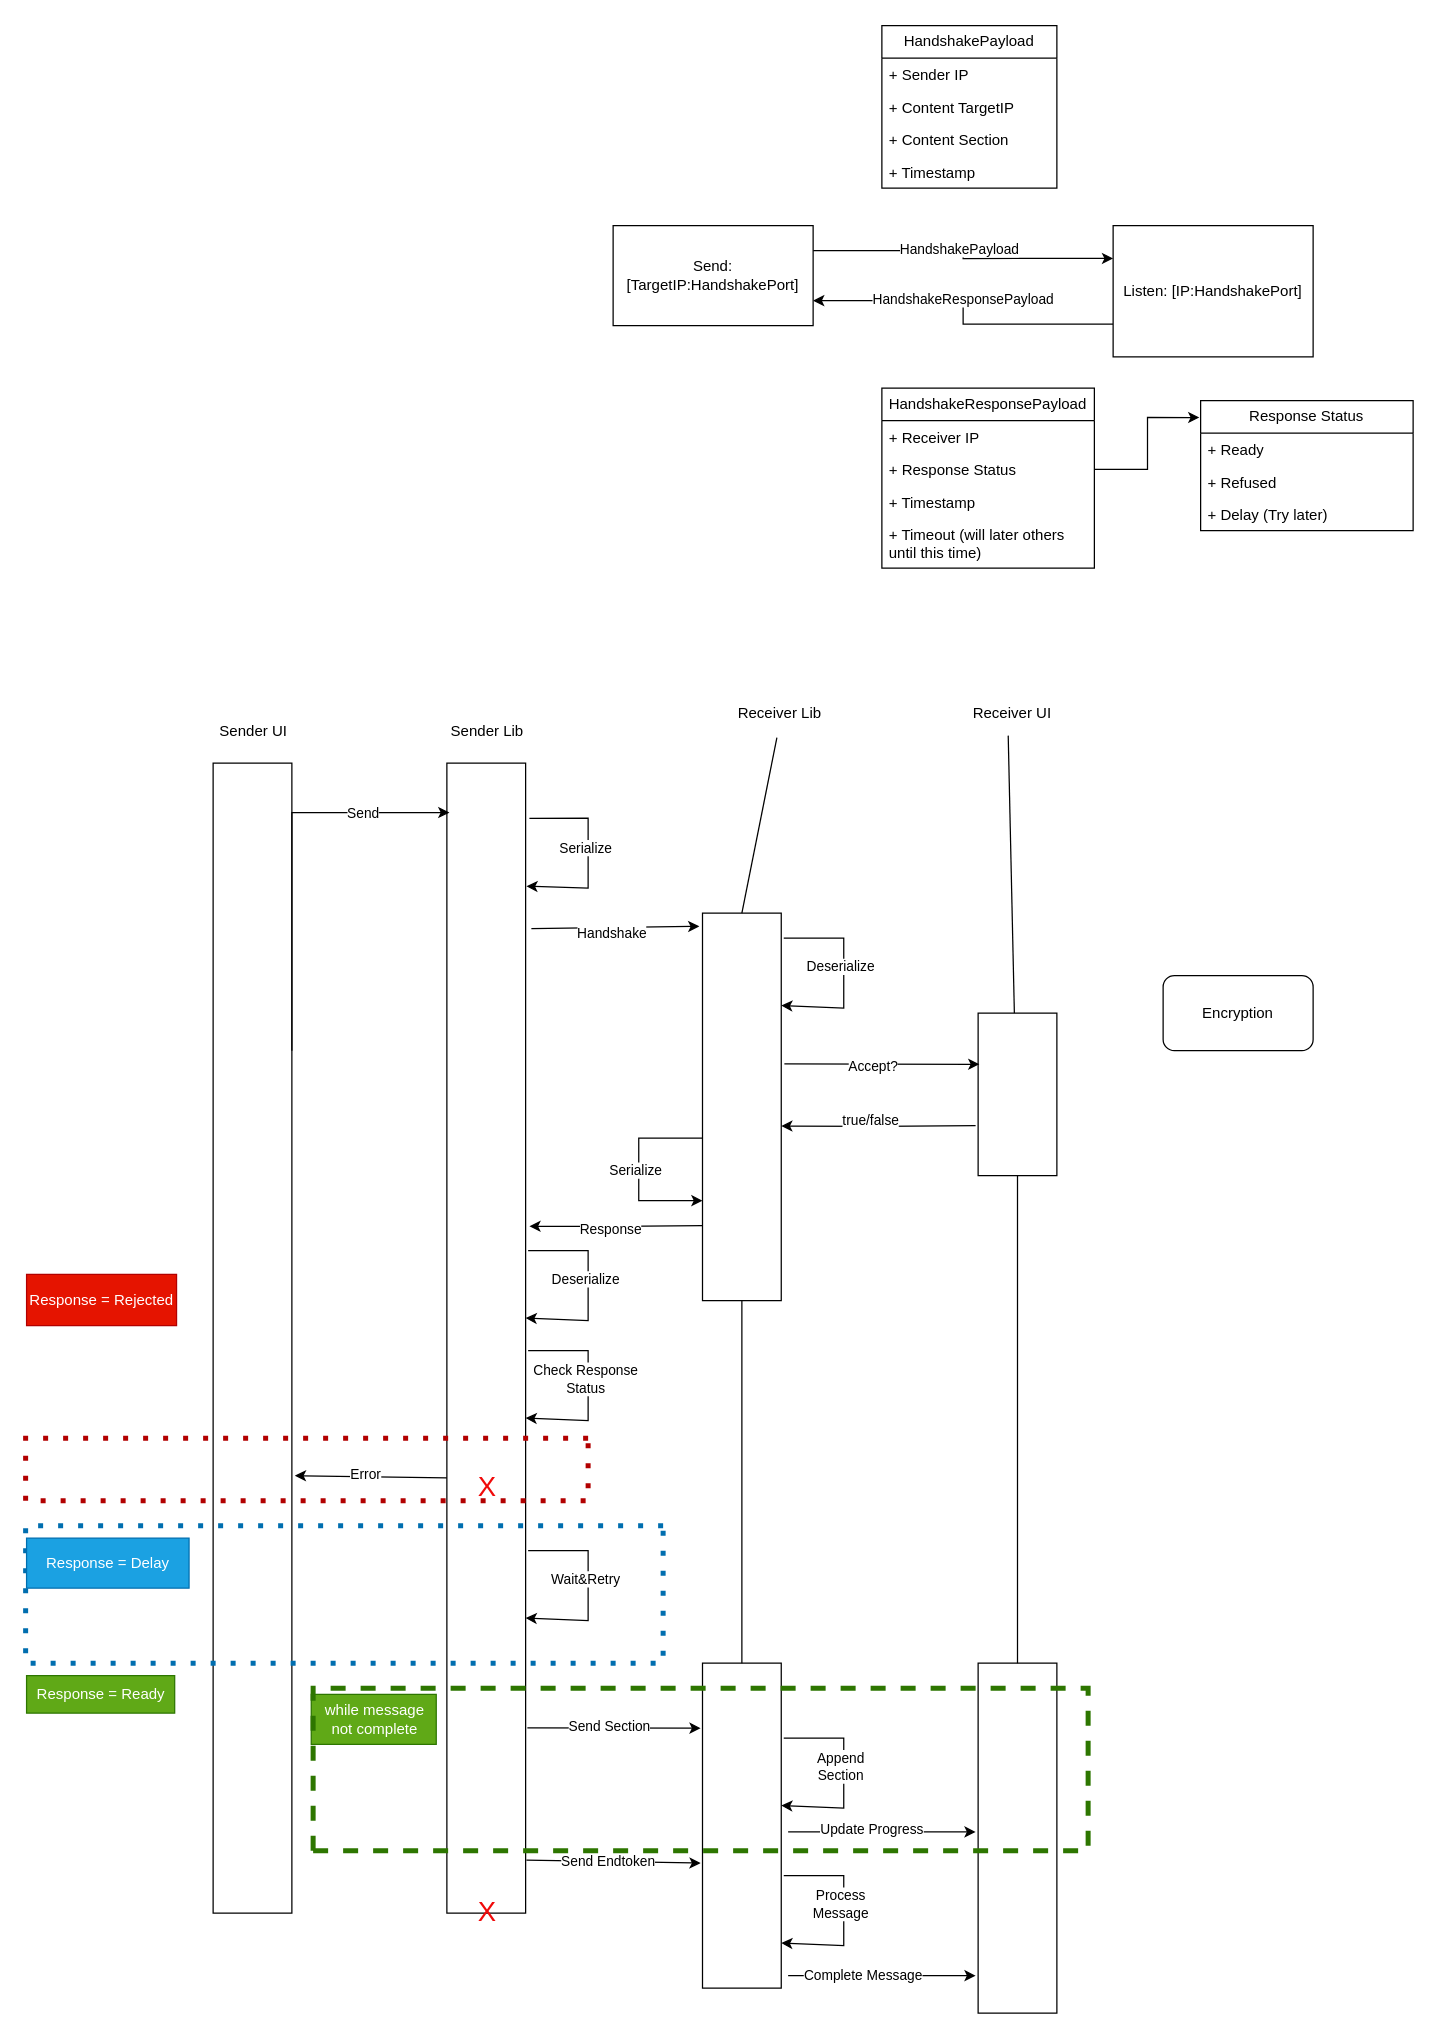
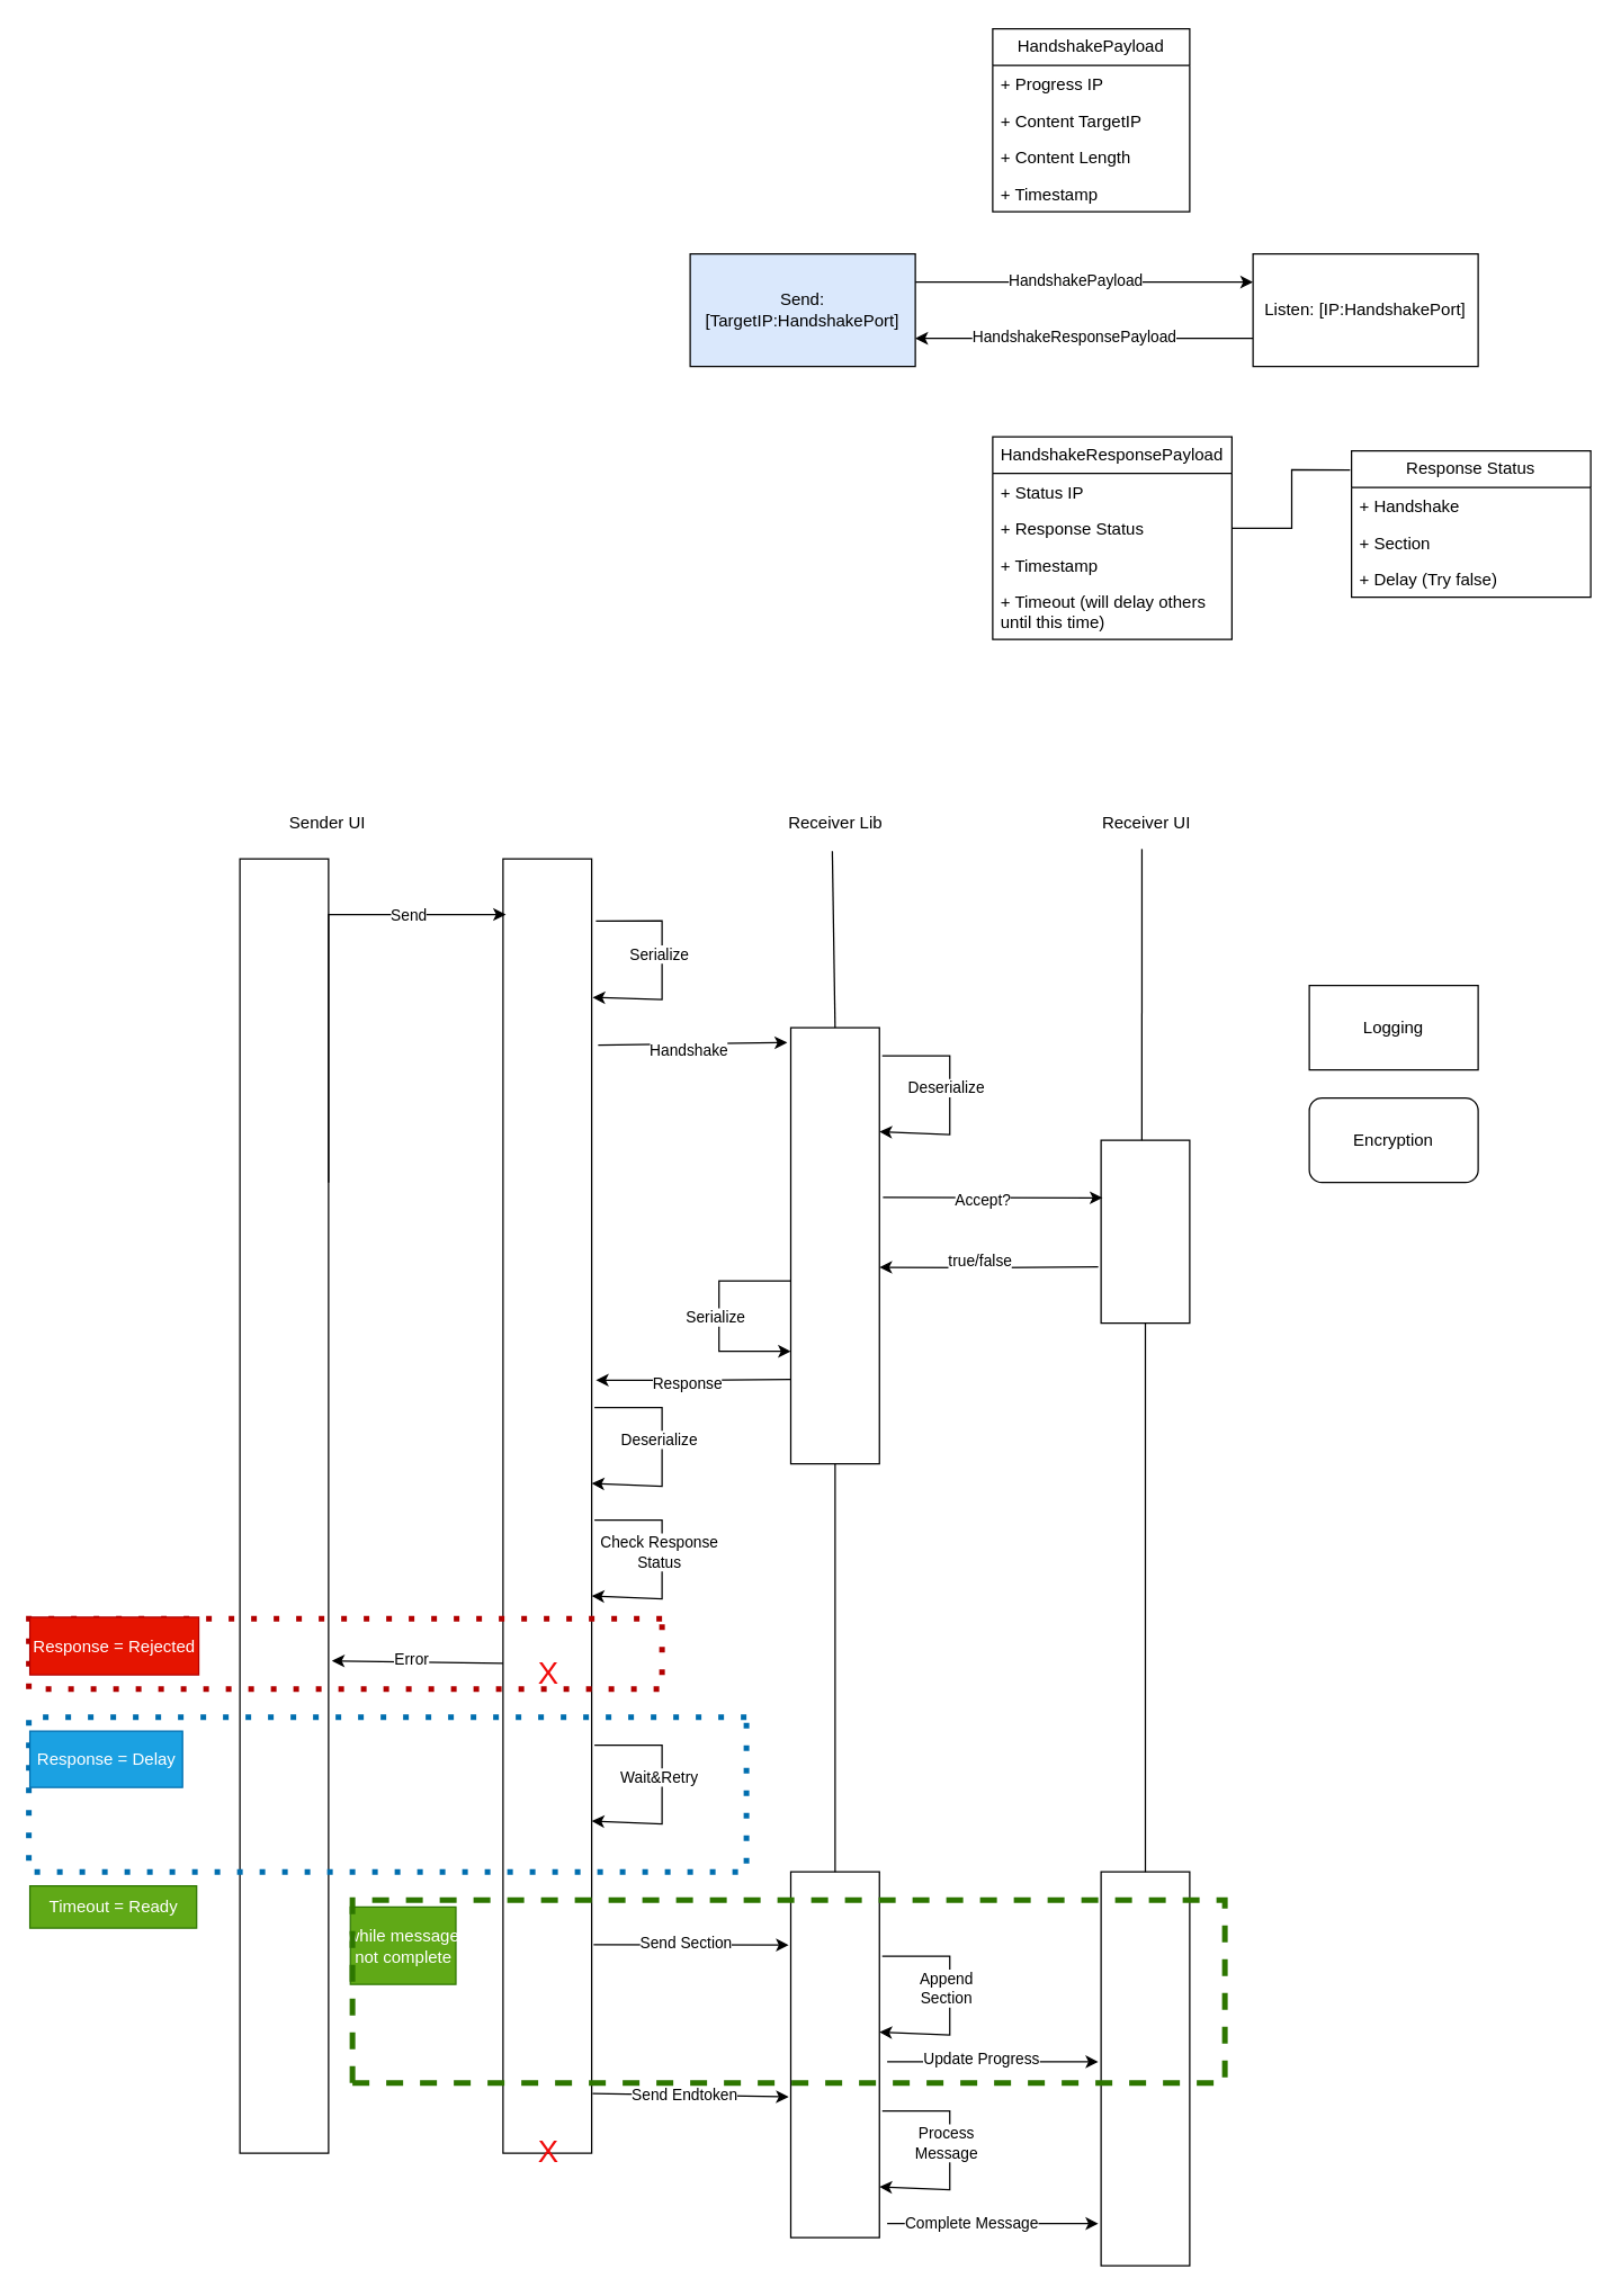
- <mxCell id="9" value="+ Sender IP" style="text;strokeColor=none;fillColor=none;align=left;verticalAlign=top;spacingLeft=4;spacingRight=4;overflow=hidden;rotatable=0;points=[[0,0.5],[1,0.5]];portConstraint=eastwest;whiteSpace=wrap;html=1;" parent="8" vertex="1"><mxGeometry y="26" width="140" height="26" as="geometry" /></mxCell>
+ <mxCell id="9" value="+ Progress IP" style="text;strokeColor=none;fillColor=none;align=left;verticalAlign=top;spacingLeft=4;spacingRight=4;overflow=hidden;rotatable=0;points=[[0,0.5],[1,0.5]];portConstraint=eastwest;whiteSpace=wrap;html=1;" parent="8" vertex="1"><mxGeometry y="26" width="140" height="26" as="geometry" /></mxCell>
- <mxCell id="11" value="+ Content Section" style="text;strokeColor=none;fillColor=none;align=left;verticalAlign=top;spacingLeft=4;spacingRight=4;overflow=hidden;rotatable=0;points=[[0,0.5],[1,0.5]];portConstraint=eastwest;whiteSpace=wrap;html=1;" parent="8" vertex="1"><mxGeometry y="78" width="140" height="26" as="geometry" /></mxCell>
+ <mxCell id="11" value="+ Content Length" style="text;strokeColor=none;fillColor=none;align=left;verticalAlign=top;spacingLeft=4;spacingRight=4;overflow=hidden;rotatable=0;points=[[0,0.5],[1,0.5]];portConstraint=eastwest;whiteSpace=wrap;html=1;" parent="8" vertex="1"><mxGeometry y="78" width="140" height="26" as="geometry" /></mxCell>
- <mxCell id="7" value="Send: [TargetIP:HandshakePort]" style="rounded=0;whiteSpace=wrap;html=1;" parent="1" vertex="1"><mxGeometry x="490" y="180" width="160" height="80" as="geometry" /></mxCell>
+ <mxCell id="7" value="Send: [TargetIP:HandshakePort]" style="rounded=0;whiteSpace=wrap;html=1;fillColor=#dae8fc;" parent="1" vertex="1"><mxGeometry x="490" y="180" width="160" height="80" as="geometry" /></mxCell>
- <mxCell id="4" value="Listen: [IP:HandshakePort]" style="rounded=0;whiteSpace=wrap;html=1;" parent="1" vertex="1"><mxGeometry x="890" y="180" width="160" height="105" as="geometry" /></mxCell>
+ <mxCell id="4" value="Listen: [IP:HandshakePort]" style="rounded=0;whiteSpace=wrap;html=1;" parent="1" vertex="1"><mxGeometry x="890" y="180" width="160" height="80" as="geometry" /></mxCell>
- <mxCell id="22" style="edgeStyle=orthogonalEdgeStyle;rounded=0;orthogonalLoop=1;jettySize=auto;html=1;exitX=1;exitY=0.5;exitDx=0;exitDy=0;entryX=-0.006;entryY=0.13;entryDx=0;entryDy=0;entryPerimeter=0;" parent="1" source="15" target="18" edge="1"><mxGeometry relative="1" as="geometry" /></mxCell>
+ <mxCell id="22" style="edgeStyle=orthogonalEdgeStyle;rounded=0;orthogonalLoop=1;jettySize=auto;html=1;exitX=1;exitY=0.5;exitDx=0;exitDy=0;entryX=-0.006;entryY=0.13;entryDx=0;entryDy=0;entryPerimeter=0;endArrow=none;" parent="1" source="15" target="18" edge="1"><mxGeometry relative="1" as="geometry" /></mxCell>
- <mxCell id="14" value="+ Receiver IP" style="text;strokeColor=none;fillColor=none;align=left;verticalAlign=top;spacingLeft=4;spacingRight=4;overflow=hidden;rotatable=0;points=[[0,0.5],[1,0.5]];portConstraint=eastwest;whiteSpace=wrap;html=1;" parent="13" vertex="1"><mxGeometry y="26" width="170" height="26" as="geometry" /></mxCell>
+ <mxCell id="14" value="+ Status IP" style="text;strokeColor=none;fillColor=none;align=left;verticalAlign=top;spacingLeft=4;spacingRight=4;overflow=hidden;rotatable=0;points=[[0,0.5],[1,0.5]];portConstraint=eastwest;whiteSpace=wrap;html=1;" parent="13" vertex="1"><mxGeometry y="26" width="170" height="26" as="geometry" /></mxCell>
- <mxCell id="19" value="+ Ready" style="text;strokeColor=none;fillColor=none;align=left;verticalAlign=top;spacingLeft=4;spacingRight=4;overflow=hidden;rotatable=0;points=[[0,0.5],[1,0.5]];portConstraint=eastwest;whiteSpace=wrap;html=1;" parent="18" vertex="1"><mxGeometry y="26" width="170" height="26" as="geometry" /></mxCell>
+ <mxCell id="19" value="+ Handshake" style="text;strokeColor=none;fillColor=none;align=left;verticalAlign=top;spacingLeft=4;spacingRight=4;overflow=hidden;rotatable=0;points=[[0,0.5],[1,0.5]];portConstraint=eastwest;whiteSpace=wrap;html=1;" parent="18" vertex="1"><mxGeometry y="26" width="170" height="26" as="geometry" /></mxCell>
- <mxCell id="20" value="+ Refused" style="text;strokeColor=none;fillColor=none;align=left;verticalAlign=top;spacingLeft=4;spacingRight=4;overflow=hidden;rotatable=0;points=[[0,0.5],[1,0.5]];portConstraint=eastwest;whiteSpace=wrap;html=1;" parent="18" vertex="1"><mxGeometry y="52" width="170" height="26" as="geometry" /></mxCell>
+ <mxCell id="20" value="+ Section" style="text;strokeColor=none;fillColor=none;align=left;verticalAlign=top;spacingLeft=4;spacingRight=4;overflow=hidden;rotatable=0;points=[[0,0.5],[1,0.5]];portConstraint=eastwest;whiteSpace=wrap;html=1;" parent="18" vertex="1"><mxGeometry y="52" width="170" height="26" as="geometry" /></mxCell>
- <mxCell id="21" value="+ Delay (Try later)" style="text;strokeColor=none;fillColor=none;align=left;verticalAlign=top;spacingLeft=4;spacingRight=4;overflow=hidden;rotatable=0;points=[[0,0.5],[1,0.5]];portConstraint=eastwest;whiteSpace=wrap;html=1;" parent="18" vertex="1"><mxGeometry y="78" width="170" height="26" as="geometry" /></mxCell>
+ <mxCell id="21" value="+ Delay (Try false)" style="text;strokeColor=none;fillColor=none;align=left;verticalAlign=top;spacingLeft=4;spacingRight=4;overflow=hidden;rotatable=0;points=[[0,0.5],[1,0.5]];portConstraint=eastwest;whiteSpace=wrap;html=1;" parent="18" vertex="1"><mxGeometry y="78" width="170" height="26" as="geometry" /></mxCell>
- <mxCell id="17" value="+ Timeout (will later others until this time)" style="text;strokeColor=none;fillColor=none;align=left;verticalAlign=top;spacingLeft=4;spacingRight=4;overflow=hidden;rotatable=0;points=[[0,0.5],[1,0.5]];portConstraint=eastwest;whiteSpace=wrap;html=1;" parent="13" vertex="1"><mxGeometry y="104" width="170" height="40" as="geometry" /></mxCell>
+ <mxCell id="17" value="+ Timeout (will delay others until this time)" style="text;strokeColor=none;fillColor=none;align=left;verticalAlign=top;spacingLeft=4;spacingRight=4;overflow=hidden;rotatable=0;points=[[0,0.5],[1,0.5]];portConstraint=eastwest;whiteSpace=wrap;html=1;" parent="13" vertex="1"><mxGeometry y="104" width="170" height="40" as="geometry" /></mxCell>
- <mxCell id="30" value="Receiver Lib" style="text;html=1;align=center;verticalAlign=middle;resizable=0;points=[];autosize=1;strokeColor=none;fillColor=none;" vertex="1" parent="1"><mxGeometry x="578" y="555" width="90" height="30" as="geometry" /></mxCell>
+ <mxCell id="30" value="Receiver Lib" style="text;html=1;align=center;verticalAlign=middle;resizable=0;points=[];autosize=1;strokeColor=none;fillColor=none;" vertex="1" parent="1"><mxGeometry x="548" y="570" width="90" height="30" as="geometry" /></mxCell>
- <mxCell id="29" value="Receiver UI" style="text;html=1;align=center;verticalAlign=middle;resizable=0;points=[];autosize=1;strokeColor=none;fillColor=none;" vertex="1" parent="1"><mxGeometry x="763.5" y="555" width="90" height="30" as="geometry" /></mxCell>
+ <mxCell id="29" value="Receiver UI" style="text;html=1;align=center;verticalAlign=middle;resizable=0;points=[];autosize=1;strokeColor=none;fillColor=none;" vertex="1" parent="1"><mxGeometry x="768.5" y="570" width="90" height="30" as="geometry" /></mxCell>
- <mxCell id="25" value="Sender UI" style="text;html=1;align=center;verticalAlign=middle;resizable=0;points=[];autosize=1;strokeColor=none;fillColor=none;" vertex="1" parent="1"><mxGeometry x="161.5" y="570" width="80" height="30" as="geometry" /></mxCell>
+ <mxCell id="25" value="Sender UI" style="text;html=1;align=center;verticalAlign=middle;resizable=0;points=[];autosize=1;strokeColor=none;fillColor=none;" vertex="1" parent="1"><mxGeometry x="191.5" y="570" width="80" height="30" as="geometry" /></mxCell>
- <mxCell id="26" value="Sender Lib" style="text;html=1;align=center;verticalAlign=middle;resizable=0;points=[];autosize=1;strokeColor=none;fillColor=none;" vertex="1" parent="1"><mxGeometry x="348.5" y="570" width="80" height="30" as="geometry" /></mxCell>
+ <mxCell id="82" value="Logging" style="rounded=0;whiteSpace=wrap;html=1;" vertex="1" parent="1"><mxGeometry x="930" y="700" width="120" height="60" as="geometry" /></mxCell>
- <mxCell id="54" value="Response = Rejected" style="text;html=1;strokeColor=#B20000;fillColor=#e51400;align=center;verticalAlign=middle;whiteSpace=wrap;rounded=0;fontColor=#ffffff;" vertex="1" parent="1"><mxGeometry x="20.75" y="1019" width="120" height="41" as="geometry" /></mxCell>
+ <mxCell id="54" value="Response = Rejected" style="text;html=1;strokeColor=#B20000;fillColor=#e51400;align=center;verticalAlign=middle;whiteSpace=wrap;rounded=0;fontColor=#ffffff;" vertex="1" parent="1"><mxGeometry x="20.75" y="1149" width="120" height="41" as="geometry" /></mxCell>
- <mxCell id="56" value="Response = Delay" style="text;html=1;strokeColor=#006EAF;fillColor=#1ba1e2;align=center;verticalAlign=middle;whiteSpace=wrap;rounded=0;fontColor=#ffffff;" vertex="1" parent="1"><mxGeometry x="20.75" y="1230" width="130" height="40" as="geometry" /></mxCell>
+ <mxCell id="56" value="Response = Delay" style="text;html=1;strokeColor=#006EAF;fillColor=#1ba1e2;align=center;verticalAlign=middle;whiteSpace=wrap;rounded=0;fontColor=#ffffff;" vertex="1" parent="1"><mxGeometry x="20.75" y="1230" width="108.5" height="40" as="geometry" /></mxCell>
- <mxCell id="59" value="Response = Ready" style="text;html=1;strokeColor=#2D7600;fillColor=#60a917;align=center;verticalAlign=middle;whiteSpace=wrap;rounded=0;fontColor=#ffffff;" vertex="1" parent="1"><mxGeometry x="20.75" y="1340" width="118.5" height="30" as="geometry" /></mxCell>
+ <mxCell id="59" value="Timeout = Ready" style="text;html=1;strokeColor=#2D7600;fillColor=#60a917;align=center;verticalAlign=middle;whiteSpace=wrap;rounded=0;fontColor=#ffffff;" vertex="1" parent="1"><mxGeometry x="20.75" y="1340" width="118.5" height="30" as="geometry" /></mxCell>
- <mxCell id="61" value="while message &lt;br&gt;not complete" style="text;html=1;align=center;verticalAlign=middle;resizable=0;points=[];autosize=1;strokeColor=#2D7600;fillColor=#60a917;fontColor=#ffffff;" vertex="1" parent="1"><mxGeometry x="248.5" y="1355" width="100" height="40" as="geometry" /></mxCell>
+ <mxCell id="61" value="while message &lt;br&gt;not complete" style="text;html=1;align=center;verticalAlign=middle;resizable=0;points=[];autosize=1;strokeColor=#2D7600;fillColor=#60a917;fontColor=#ffffff;" vertex="1" parent="1"><mxGeometry x="248.5" y="1355" width="75" height="55" as="geometry" /></mxCell>
